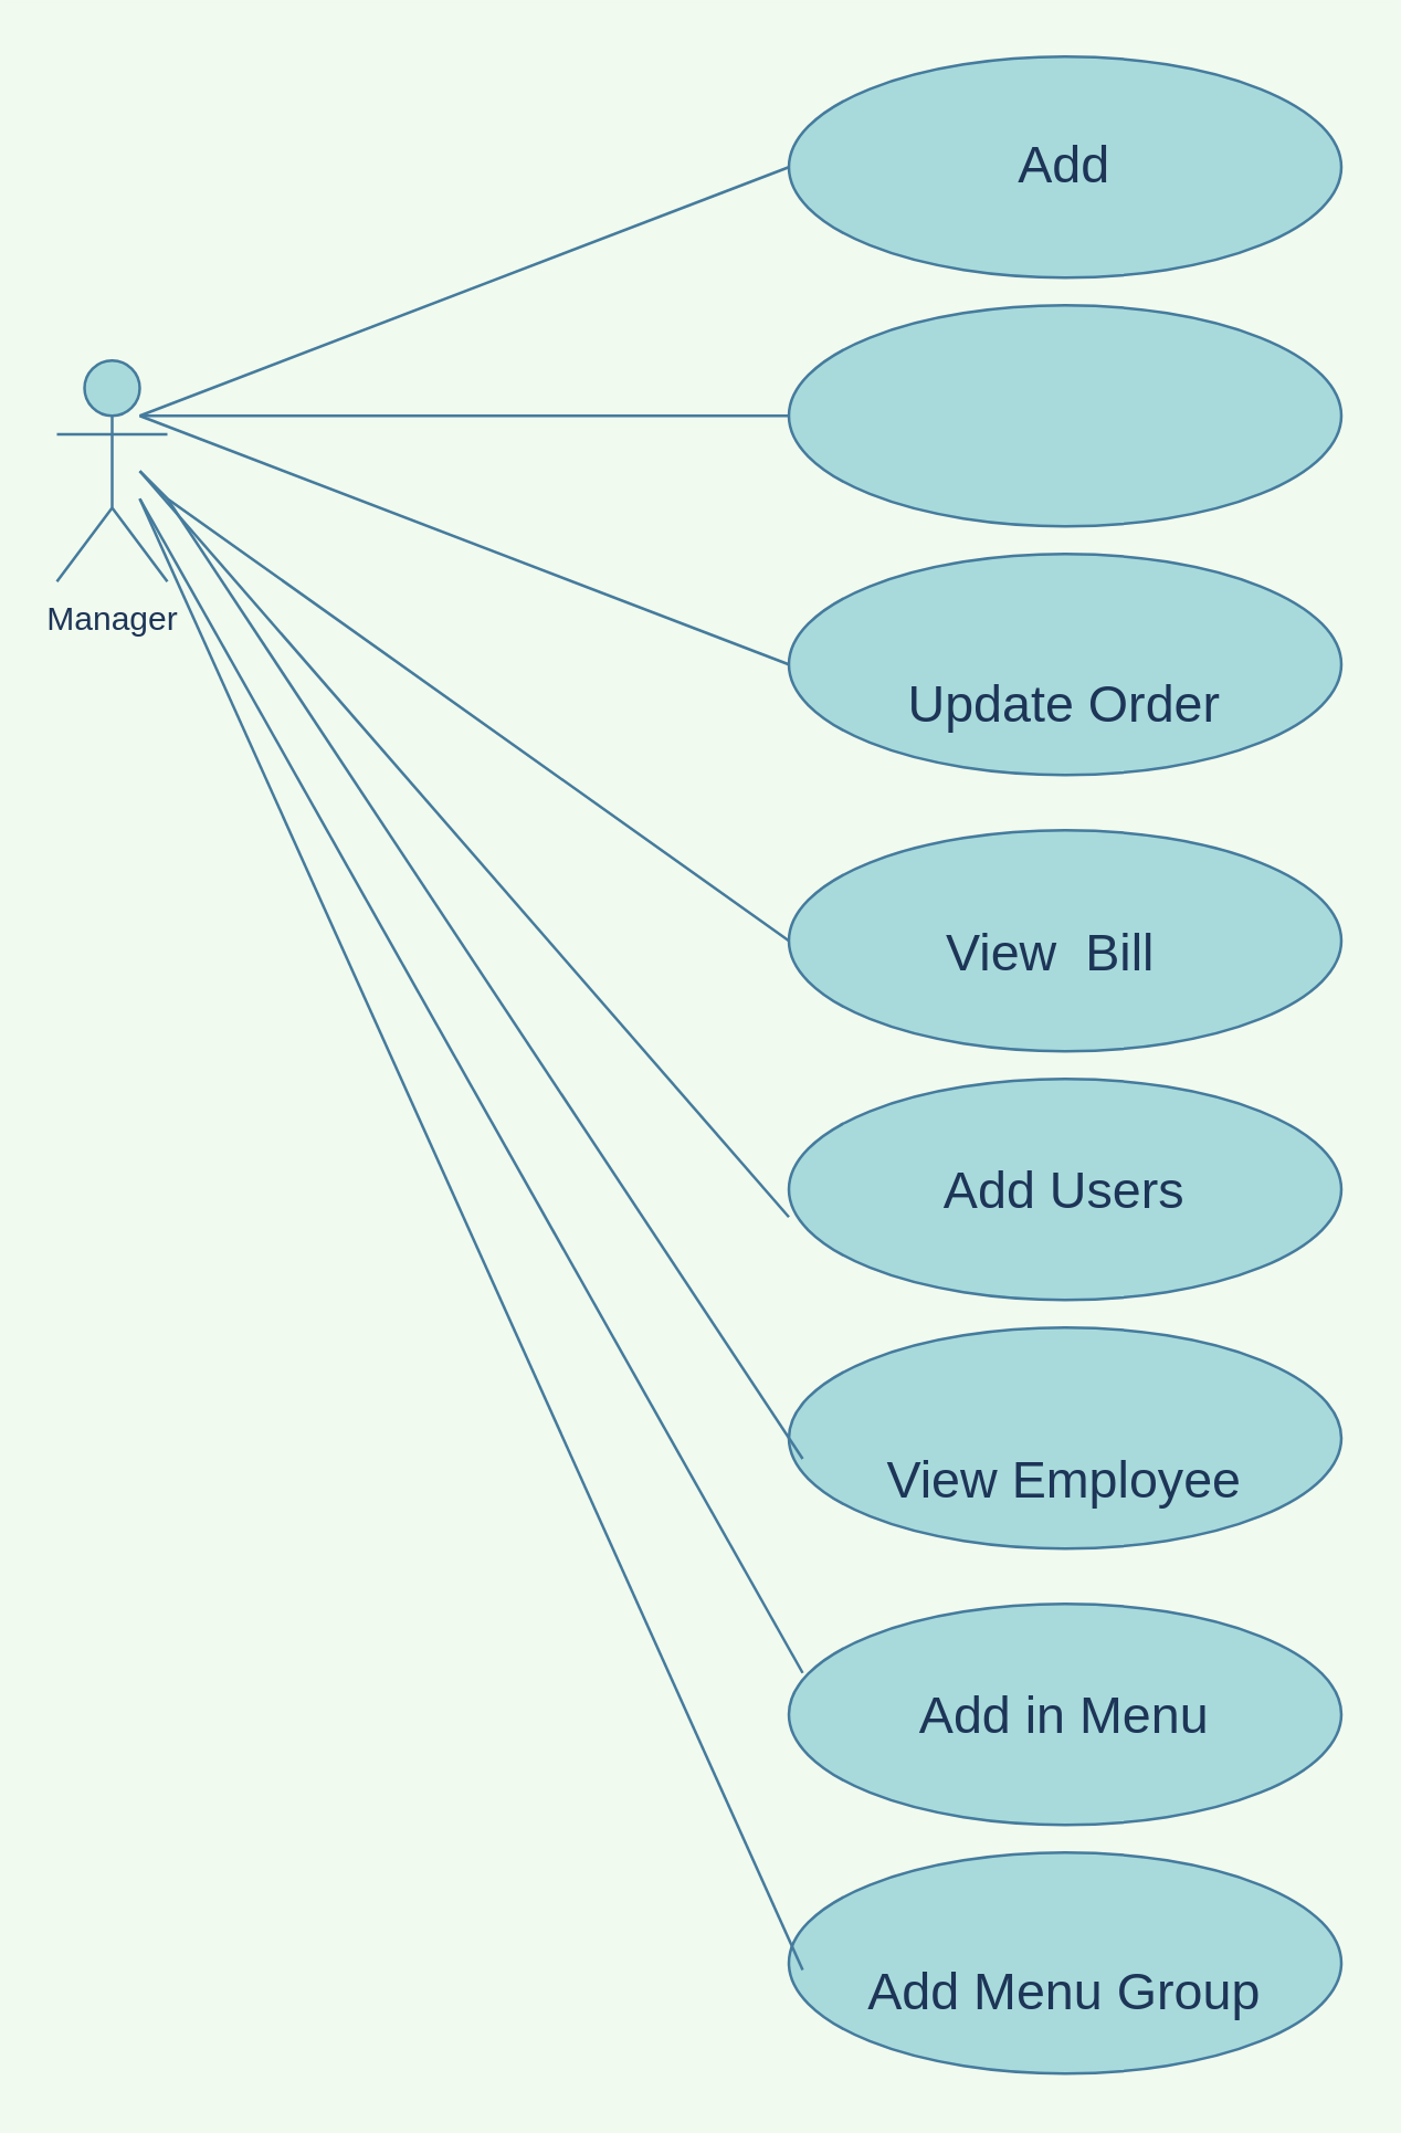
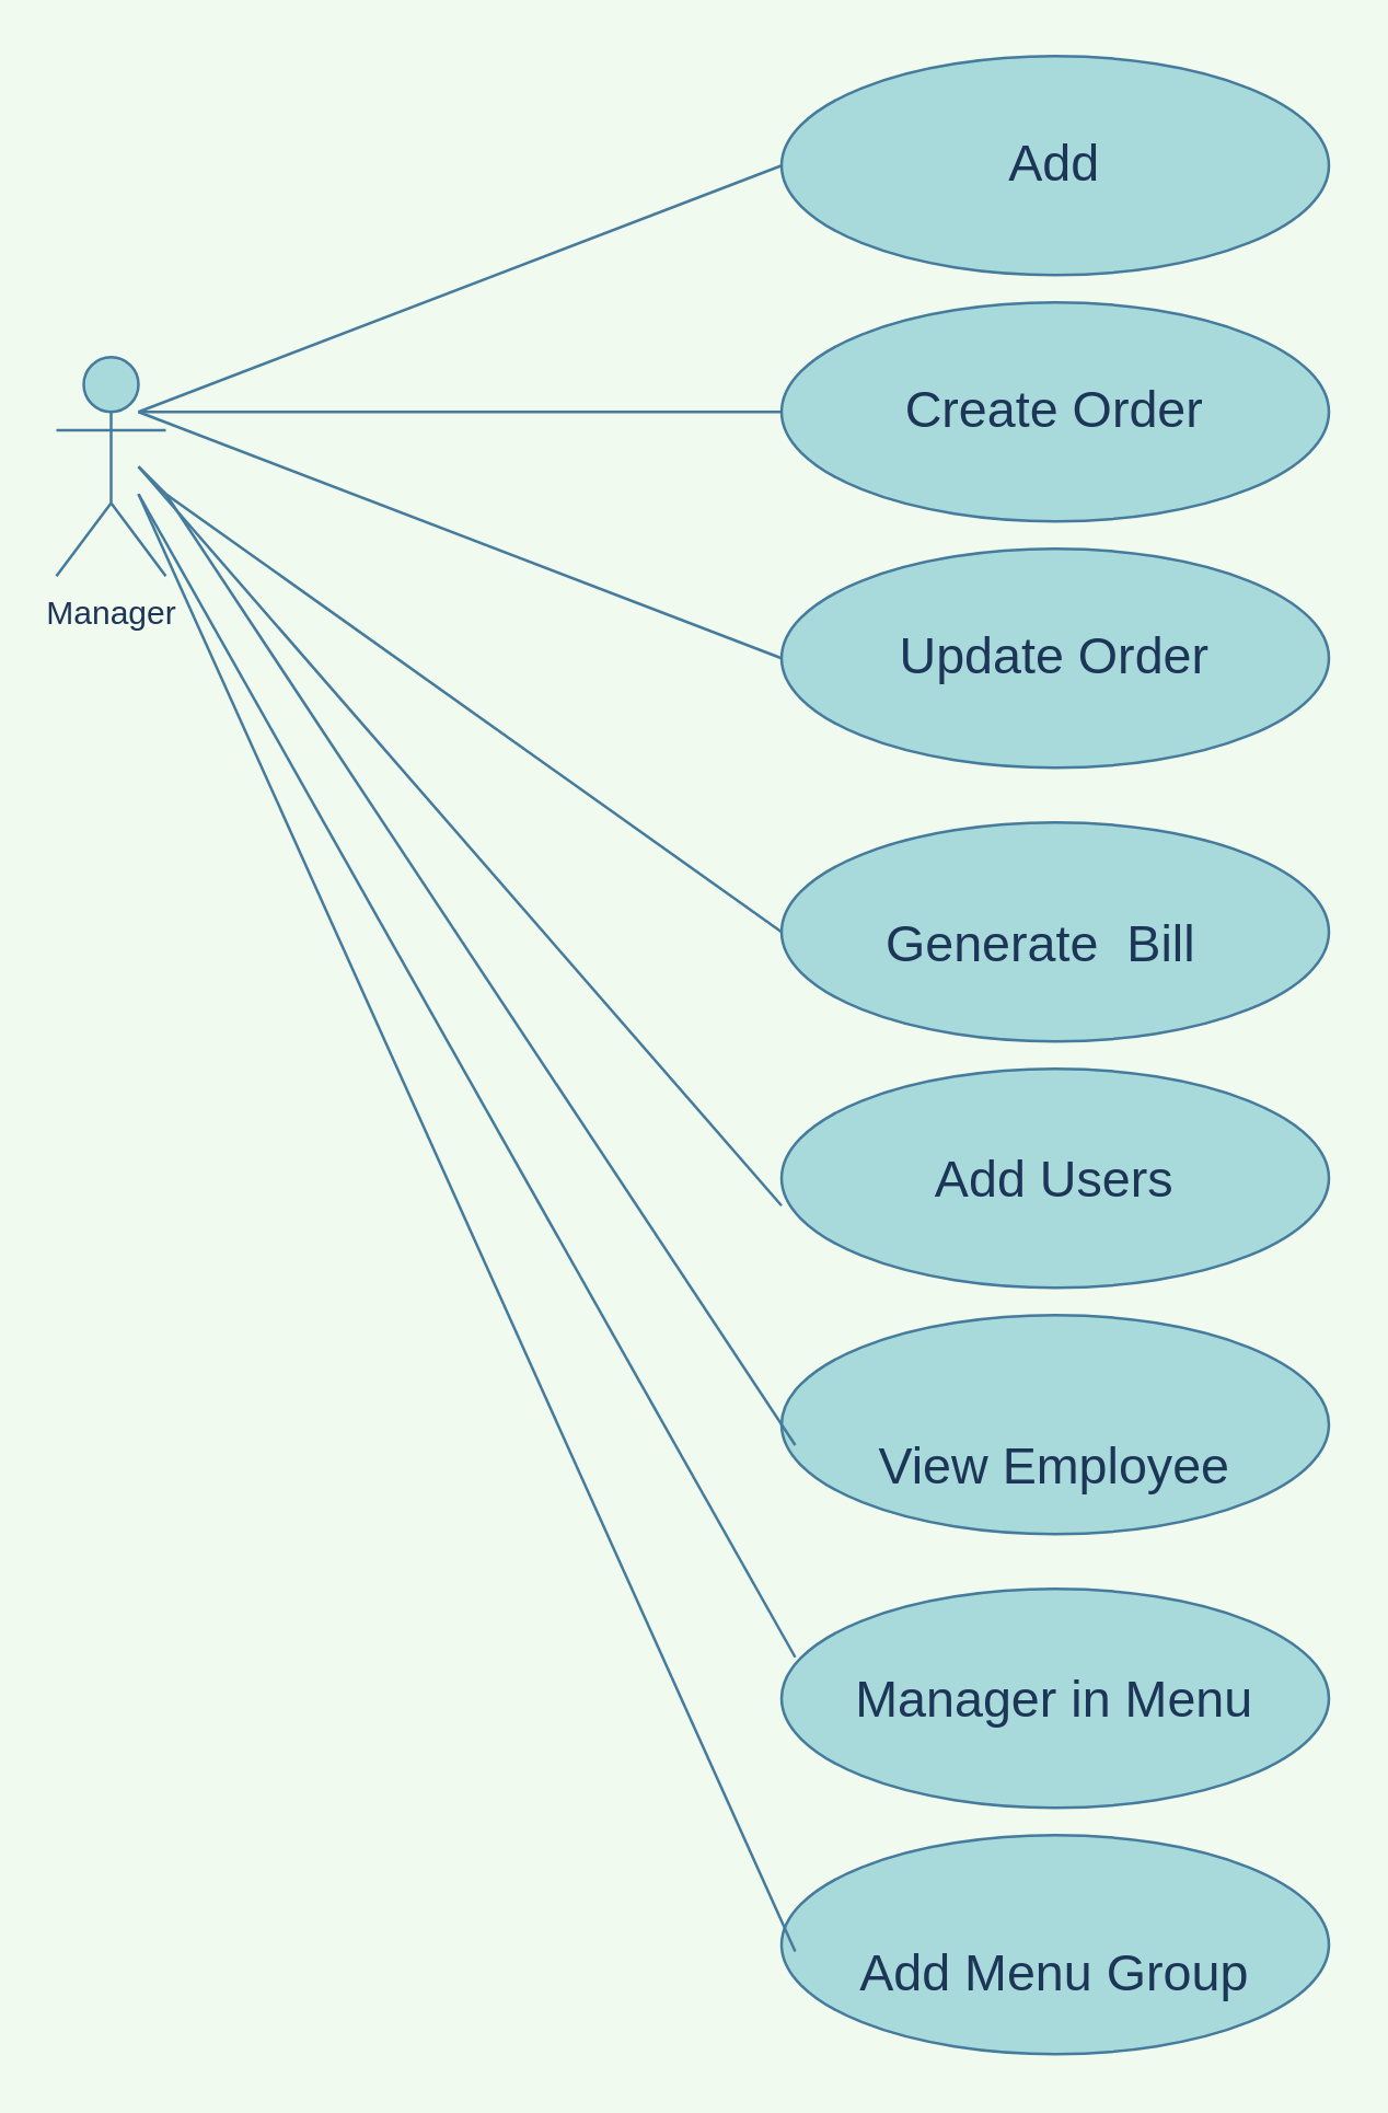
+ <mxCell id="6" value="&lt;font face=&quot;calibri, sans-serif&quot;&gt;&lt;span style=&quot;font-size: 18.667px;&quot;&gt;Create Order&lt;/span&gt;&lt;/font&gt;" style="text;html=1;align=center;verticalAlign=middle;whiteSpace=wrap;rounded=0;fontColor=#1D3557;" parent="1" vertex="1"><mxGeometry x="290" y="135" width="190" height="30" as="geometry" /></mxCell>
- <mxCell id="13" value="&lt;font face=&quot;calibri, sans-serif&quot;&gt;&lt;span style=&quot;font-size: 18.667px;&quot;&gt;Update Order&lt;/span&gt;&lt;/font&gt;" style="text;html=1;align=center;verticalAlign=middle;whiteSpace=wrap;rounded=0;fontColor=#1D3557;" parent="1" vertex="1"><mxGeometry x="290" y="240" width="190" height="30" as="geometry" /></mxCell>
+ <mxCell id="13" value="&lt;font face=&quot;calibri, sans-serif&quot;&gt;&lt;span style=&quot;font-size: 18.667px;&quot;&gt;Update Order&lt;/span&gt;&lt;/font&gt;" style="text;html=1;align=center;verticalAlign=middle;whiteSpace=wrap;rounded=0;fontColor=#1D3557;" parent="1" vertex="1"><mxGeometry x="290" y="225" width="190" height="30" as="geometry" /></mxCell>
- <mxCell id="15" value="&lt;span style=&quot;color: rgb(29, 53, 87); font-family: calibri, sans-serif; font-size: 18.667px;&quot;&gt;View&amp;nbsp; Bill&lt;/span&gt;" style="text;html=1;strokeColor=none;fillColor=none;align=center;verticalAlign=middle;whiteSpace=wrap;rounded=0;fontColor=#1D3557;" parent="1" vertex="1"><mxGeometry x="310" y="330" width="140" height="30" as="geometry" /></mxCell>
+ <mxCell id="15" value="&lt;span style=&quot;color: rgb(29, 53, 87); font-family: calibri, sans-serif; font-size: 18.667px;&quot;&gt;Generate&amp;nbsp; Bill&lt;/span&gt;" style="text;html=1;strokeColor=none;fillColor=none;align=center;verticalAlign=middle;whiteSpace=wrap;rounded=0;fontColor=#1D3557;" parent="1" vertex="1"><mxGeometry x="310" y="330" width="140" height="30" as="geometry" /></mxCell>
- <mxCell id="19" value="&lt;span style=&quot;font-size: 14.0pt ; line-height: 107% ; font-family: &amp;quot;calibri&amp;quot; , sans-serif&quot;&gt;Add in Menu&lt;br&gt;&lt;/span&gt;" style="text;html=1;strokeColor=none;fillColor=none;align=center;verticalAlign=middle;whiteSpace=wrap;rounded=0;fontColor=#1D3557;" vertex="1" parent="1"><mxGeometry x="290" y="605" width="190" height="30" as="geometry" /></mxCell>
+ <mxCell id="19" value="&lt;span style=&quot;font-size: 14.0pt ; line-height: 107% ; font-family: &amp;quot;calibri&amp;quot; , sans-serif&quot;&gt;Manager in Menu&lt;br&gt;&lt;/span&gt;" style="text;html=1;strokeColor=none;fillColor=none;align=center;verticalAlign=middle;whiteSpace=wrap;rounded=0;fontColor=#1D3557;" vertex="1" parent="1"><mxGeometry x="290" y="605" width="190" height="30" as="geometry" /></mxCell>
